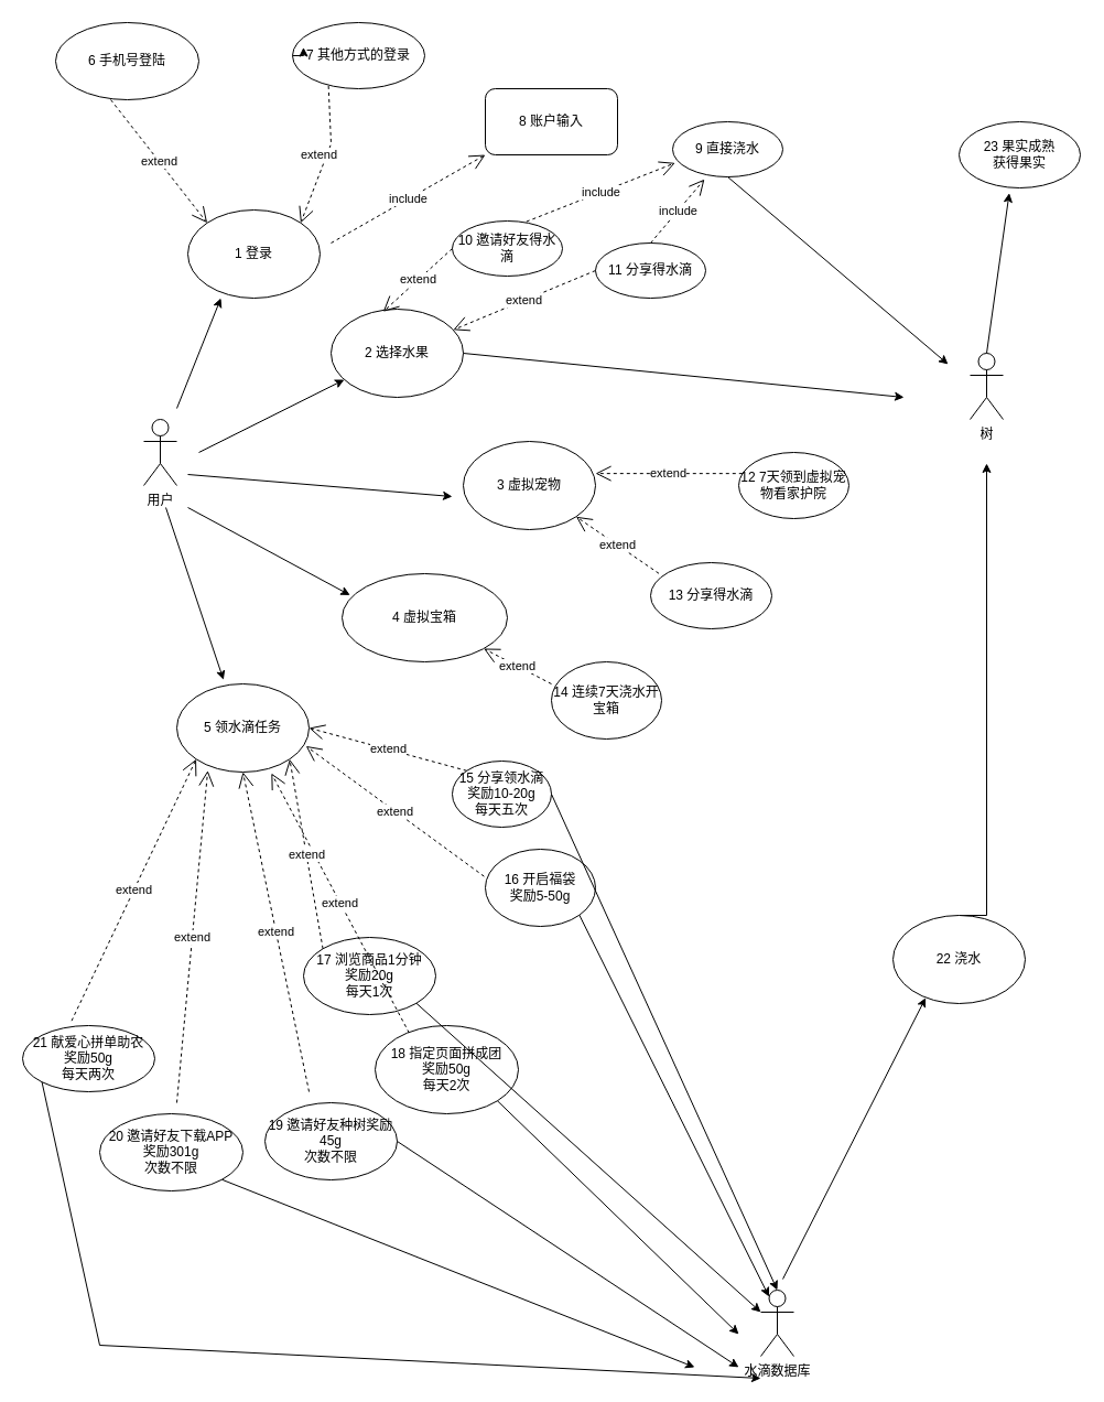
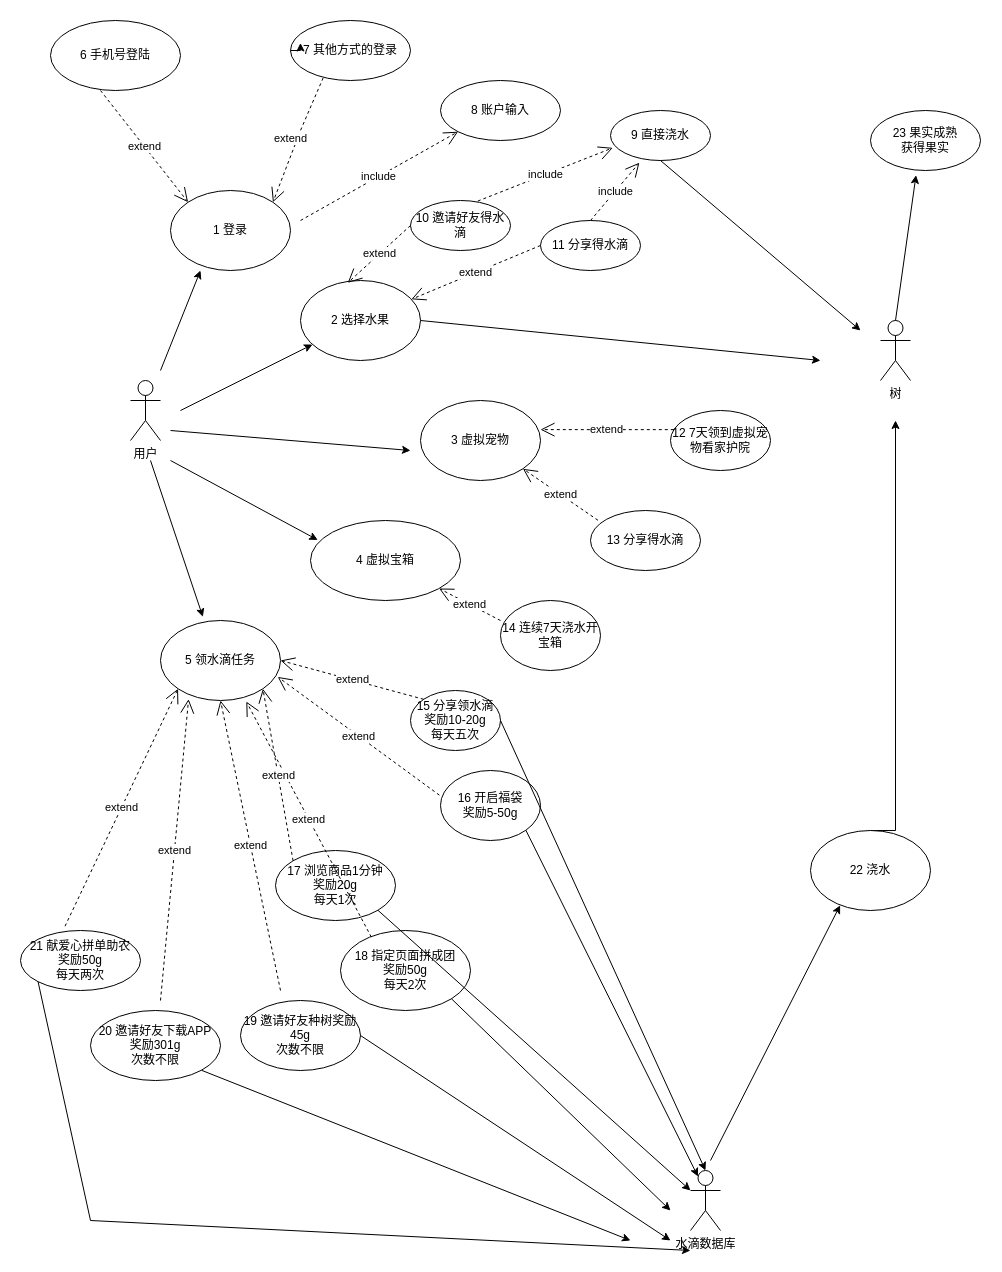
- <mxCell id="8" value="7 其他方式的登录" style="ellipse;whiteSpace=wrap;html=1;" vertex="1" parent="1"><mxGeometry x="265" y="20" width="120" height="60" as="geometry" /></mxCell>
+ <mxCell id="8" value="7 其他方式的登录" style="ellipse;whiteSpace=wrap;html=1;" vertex="1" parent="1"><mxGeometry x="290" y="20" width="120" height="60" as="geometry" /></mxCell>
- <mxCell id="18" value="8 账户输入" style="whiteSpace=wrap;html=1;rounded=1;" vertex="1" parent="1"><mxGeometry x="440" y="80" width="120" height="60" as="geometry" /></mxCell>
+ <mxCell id="18" value="8 账户输入" style="ellipse;whiteSpace=wrap;html=1;" vertex="1" parent="1"><mxGeometry x="440" y="80" width="120" height="60" as="geometry" /></mxCell>
